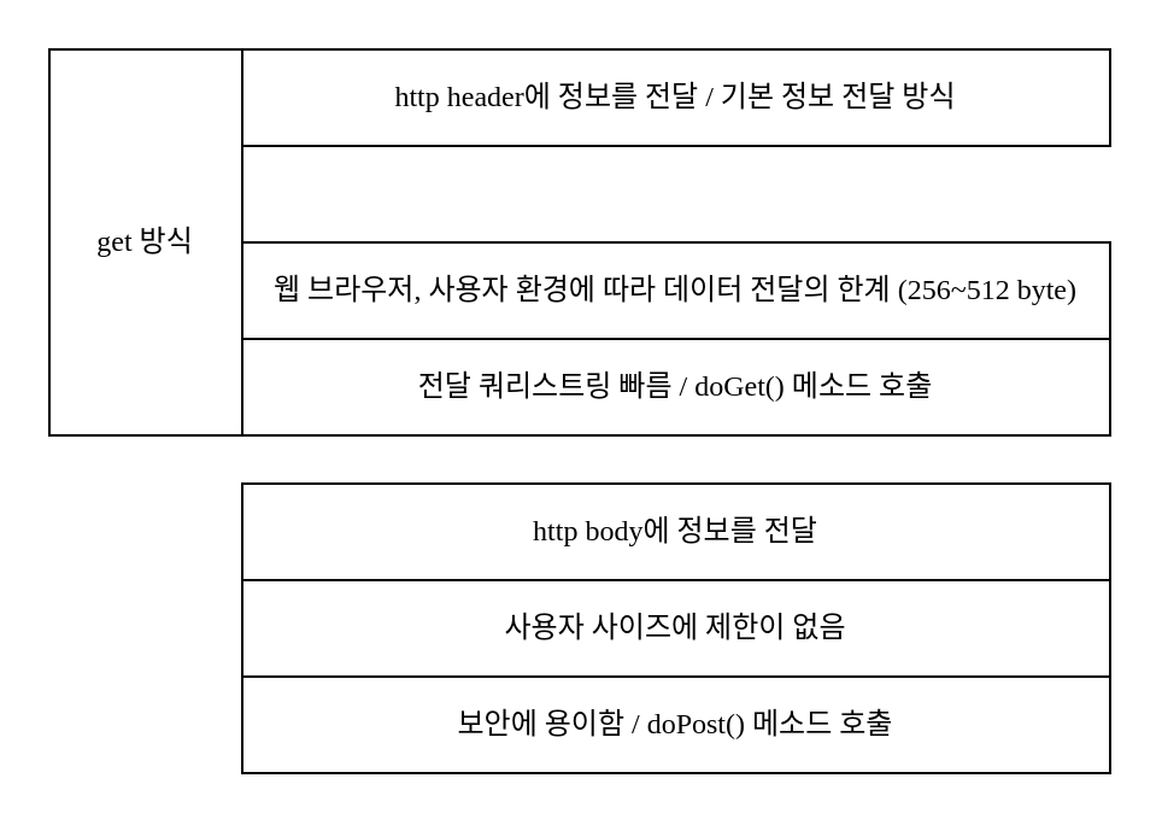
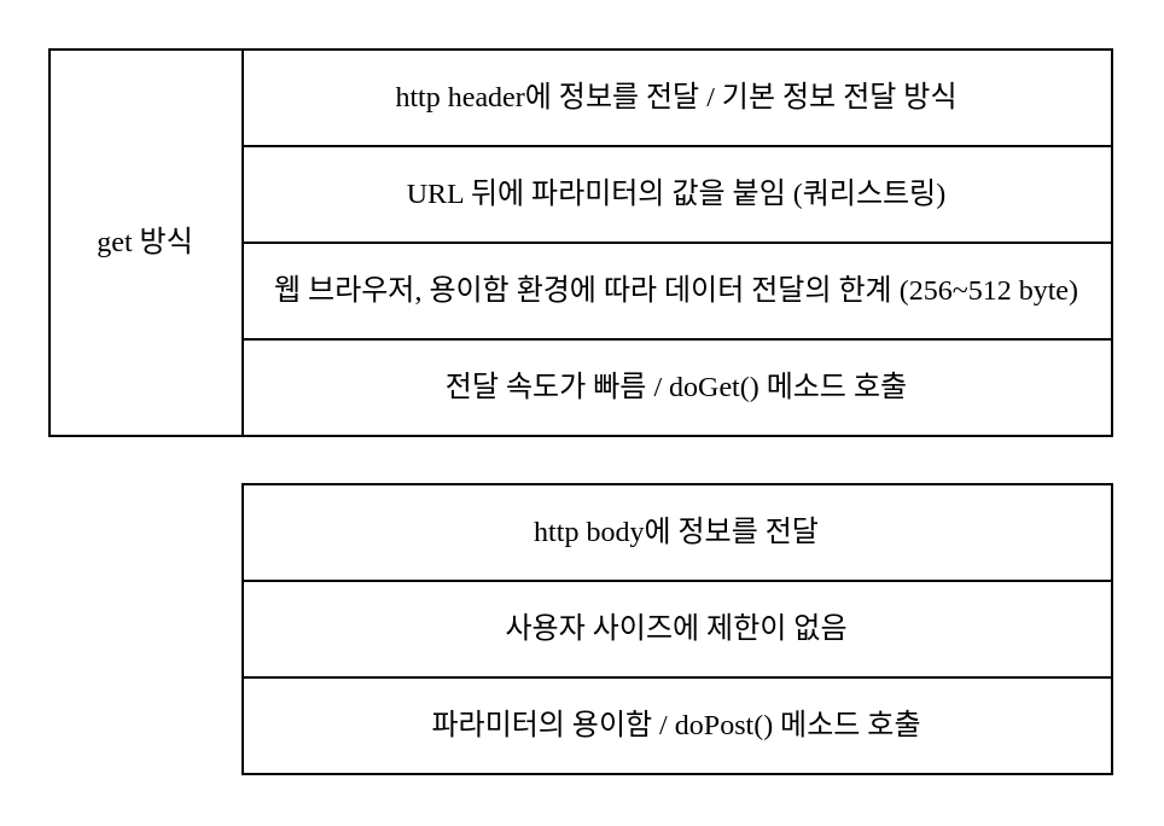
+ <mxCell id="4" value="URL 뒤에 파라미터의 값을 붙임 (쿼리스트링)" style="rounded=0;whiteSpace=wrap;html=1;fontFamily=a고딕14;" vertex="1" parent="1"><mxGeometry x="100" y="60" width="360" height="40" as="geometry" /></mxCell>
- <mxCell id="5" value="웹 브라우저, 사용자 환경에 따라 데이터 전달의 한계 (256~512 byte)" style="rounded=0;whiteSpace=wrap;html=1;fontFamily=a고딕14;" vertex="1" parent="1"><mxGeometry x="100" y="100" width="360" height="40" as="geometry" /></mxCell>
+ <mxCell id="5" value="웹 브라우저, 용이함 환경에 따라 데이터 전달의 한계 (256~512 byte)" style="rounded=0;whiteSpace=wrap;html=1;fontFamily=a고딕14;" vertex="1" parent="1"><mxGeometry x="100" y="100" width="360" height="40" as="geometry" /></mxCell>
- <mxCell id="6" value="전달 쿼리스트링 빠름 / doGet() 메소드 호출" style="rounded=0;whiteSpace=wrap;html=1;fontFamily=a고딕14;" vertex="1" parent="1"><mxGeometry x="100" y="140" width="360" height="40" as="geometry" /></mxCell>
+ <mxCell id="6" value="전달 속도가 빠름 / doGet() 메소드 호출" style="rounded=0;whiteSpace=wrap;html=1;fontFamily=a고딕14;" vertex="1" parent="1"><mxGeometry x="100" y="140" width="360" height="40" as="geometry" /></mxCell>
- <mxCell id="9" value="보안에 용이함 / doPost() 메소드 호출" style="rounded=0;whiteSpace=wrap;html=1;fontFamily=a고딕14;" vertex="1" parent="1"><mxGeometry x="100" y="280" width="360" height="40" as="geometry" /></mxCell>
+ <mxCell id="9" value="파라미터의 용이함 / doPost() 메소드 호출" style="rounded=0;whiteSpace=wrap;html=1;fontFamily=a고딕14;" vertex="1" parent="1"><mxGeometry x="100" y="280" width="360" height="40" as="geometry" /></mxCell>
